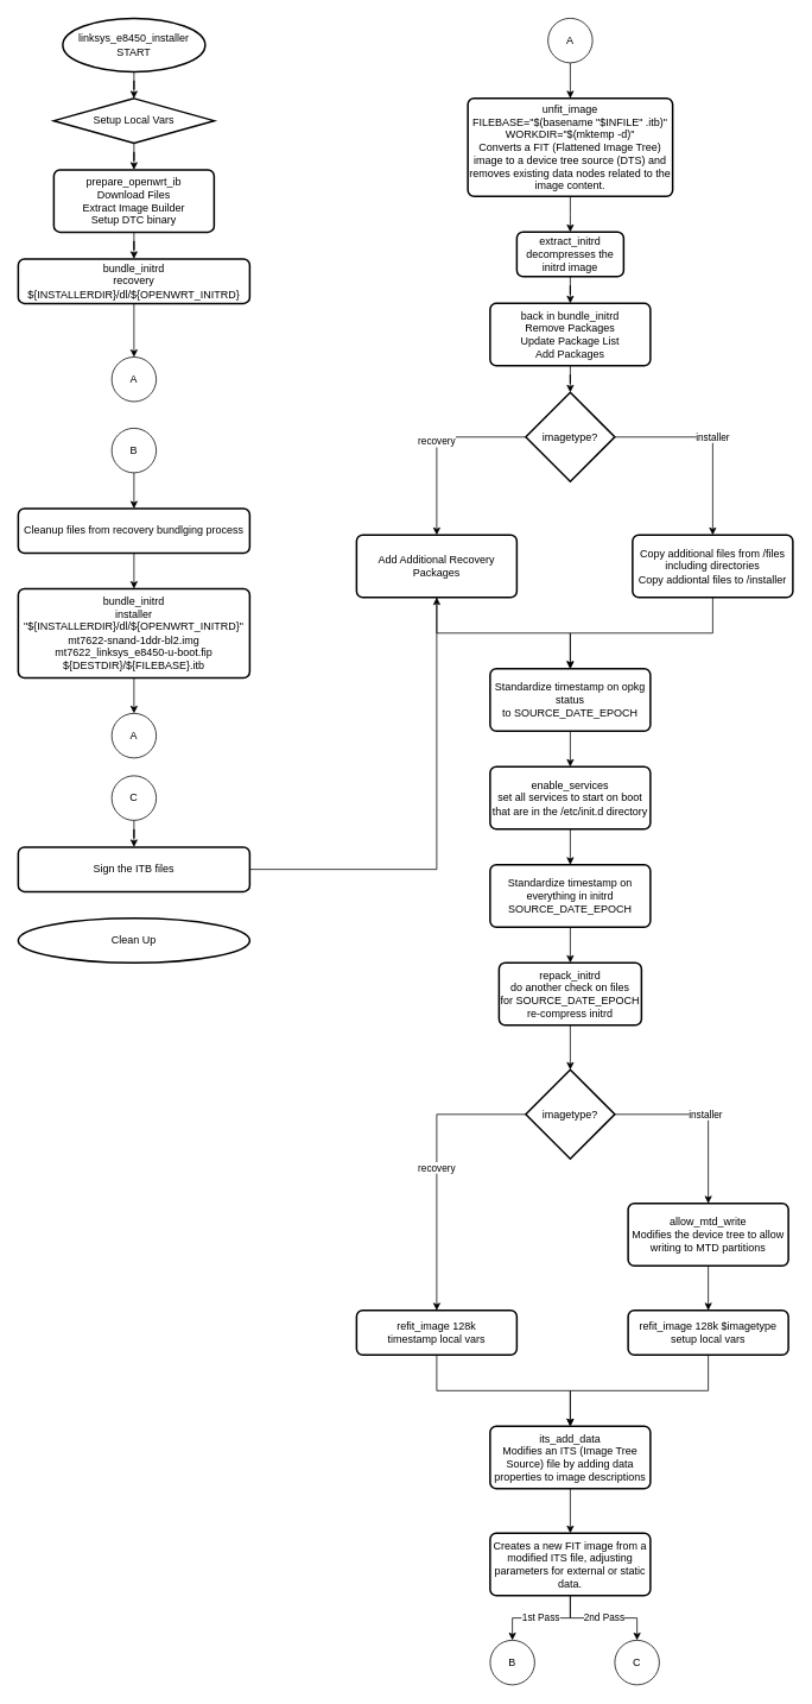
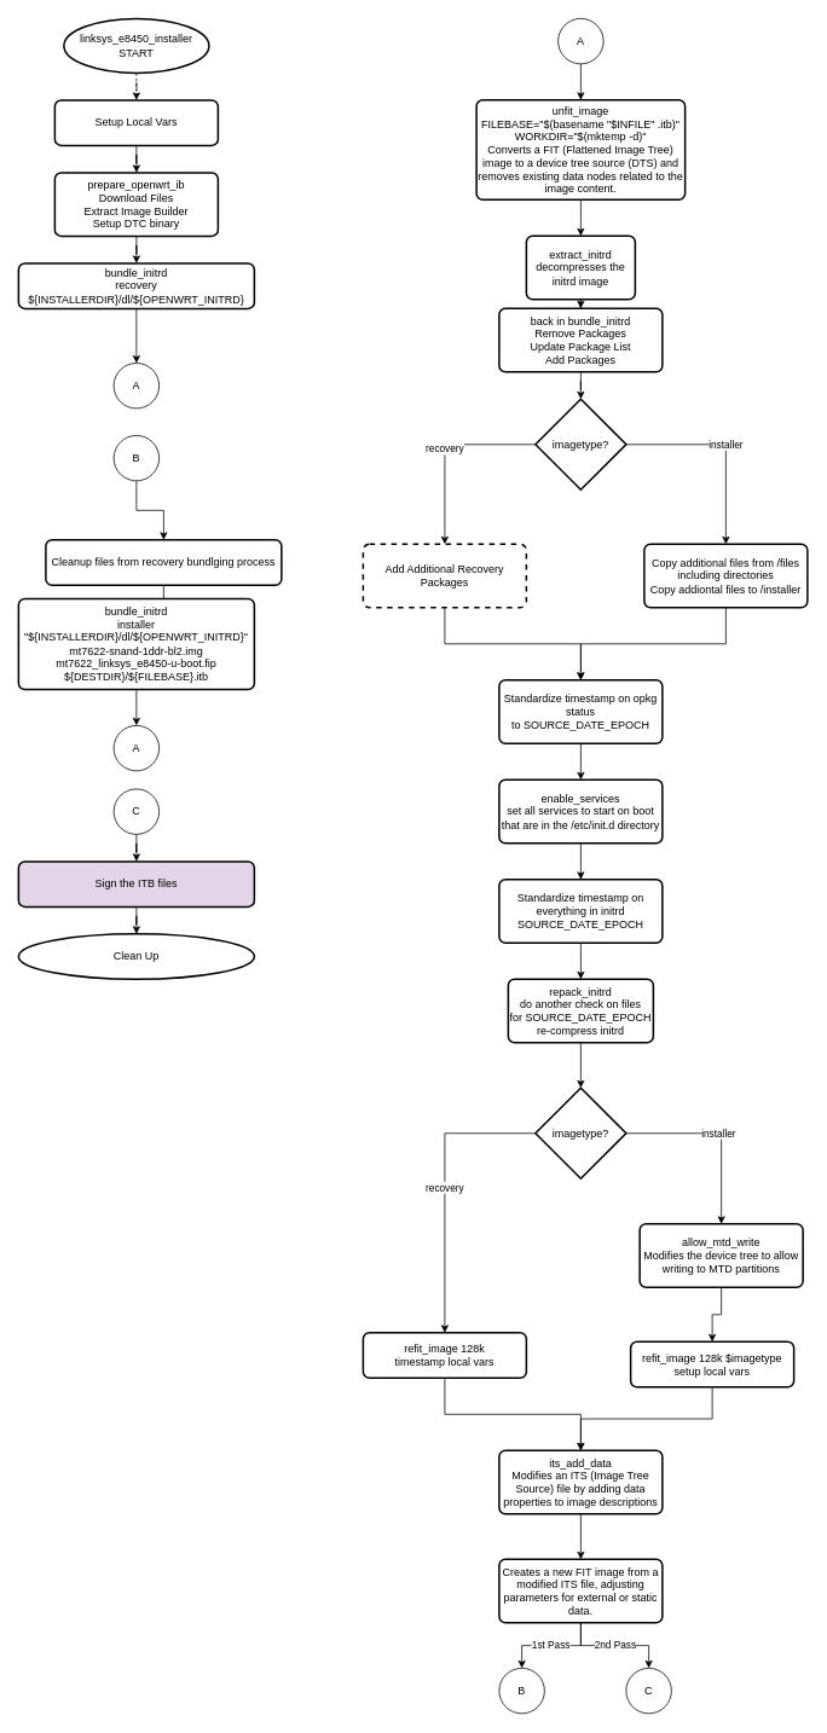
- <mxCell id="2" style="edgeStyle=orthogonalEdgeStyle;rounded=0;orthogonalLoop=1;jettySize=auto;html=1;entryX=0.5;entryY=0;entryDx=0;entryDy=0;" parent="1" source="3" target="5" edge="1"><mxGeometry relative="1" as="geometry" /></mxCell>
+ <mxCell id="2" style="edgeStyle=orthogonalEdgeStyle;rounded=0;orthogonalLoop=1;jettySize=auto;html=1;entryX=0.5;entryY=0;entryDx=0;entryDy=0;dashed=1;" parent="1" source="3" target="5" edge="1"><mxGeometry relative="1" as="geometry" /></mxCell>
- <mxCell id="5" value="Setup Local Vars" style="rhombus;whiteSpace=wrap;html=1;absoluteArcSize=1;arcSize=14;strokeWidth=2;" parent="1" vertex="1"><mxGeometry x="60" y="110" width="180" height="50" as="geometry" /></mxCell>
+ <mxCell id="5" value="Setup Local Vars" style="rounded=1;whiteSpace=wrap;html=1;absoluteArcSize=1;arcSize=14;strokeWidth=2;" parent="1" vertex="1"><mxGeometry x="60" y="110" width="180" height="50" as="geometry" /></mxCell>
- <mxCell id="11" value="extract_initrd&lt;br&gt;decompresses the initrd image" style="rounded=1;whiteSpace=wrap;html=1;absoluteArcSize=1;arcSize=14;strokeWidth=2;" parent="1" vertex="1"><mxGeometry x="580" y="259.86" width="120" height="50" as="geometry" /></mxCell>
+ <mxCell id="11" value="extract_initrd&lt;br&gt;decompresses the initrd image" style="rounded=1;whiteSpace=wrap;html=1;absoluteArcSize=1;arcSize=14;strokeWidth=2;" parent="1" vertex="1"><mxGeometry x="580" y="259.86" width="120" height="70" as="geometry" /></mxCell>
- <mxCell id="44" value="Cleanup files from recovery bundlging process" style="rounded=1;whiteSpace=wrap;html=1;absoluteArcSize=1;arcSize=14;strokeWidth=2;" parent="1" vertex="1"><mxGeometry x="20" y="570.14" width="260" height="50" as="geometry" /></mxCell>
+ <mxCell id="44" value="Cleanup files from recovery bundlging process" style="rounded=1;whiteSpace=wrap;html=1;absoluteArcSize=1;arcSize=14;strokeWidth=2;" parent="1" vertex="1"><mxGeometry x="50" y="595.14" width="260" height="50" as="geometry" /></mxCell>
- <mxCell id="18" value="Add Additional Recovery Packages" style="rounded=1;whiteSpace=wrap;html=1;absoluteArcSize=1;arcSize=14;strokeWidth=2;" parent="1" vertex="1"><mxGeometry x="400" y="599.86" width="180" height="70" as="geometry" /></mxCell>
+ <mxCell id="18" value="Add Additional Recovery Packages" style="rounded=1;whiteSpace=wrap;html=1;absoluteArcSize=1;arcSize=14;strokeWidth=2;dashed=1;" parent="1" vertex="1"><mxGeometry x="400" y="599.86" width="180" height="70" as="geometry" /></mxCell>
- <mxCell id="49" style="edgeStyle=orthogonalEdgeStyle;rounded=0;orthogonalLoop=1;jettySize=auto;html=1;" parent="1" source="50" target="18" edge="1"><mxGeometry relative="1" as="geometry" /></mxCell>
+ <mxCell id="49" style="edgeStyle=orthogonalEdgeStyle;rounded=0;orthogonalLoop=1;jettySize=auto;html=1;entryX=0.5;entryY=0;entryDx=0;entryDy=0;" parent="1" source="50" target="51" edge="1"><mxGeometry relative="1" as="geometry" /></mxCell>
- <mxCell id="50" value="Sign the ITB files" style="rounded=1;whiteSpace=wrap;html=1;absoluteArcSize=1;arcSize=14;strokeWidth=2;" parent="1" vertex="1"><mxGeometry x="20" y="950" width="260" height="50" as="geometry" /></mxCell>
+ <mxCell id="50" value="Sign the ITB files" style="rounded=1;whiteSpace=wrap;html=1;absoluteArcSize=1;arcSize=14;strokeWidth=2;fillColor=#e1d5e7;" parent="1" vertex="1"><mxGeometry x="20" y="950" width="260" height="50" as="geometry" /></mxCell>
- <mxCell id="37" value="refit_image 128k $imagetype&lt;br&gt;setup local vars" style="rounded=1;whiteSpace=wrap;html=1;absoluteArcSize=1;arcSize=14;strokeWidth=2;" parent="1" vertex="1"><mxGeometry x="705" y="1469.86" width="180" height="50" as="geometry" /></mxCell>
+ <mxCell id="37" value="refit_image 128k $imagetype&lt;br&gt;setup local vars" style="rounded=1;whiteSpace=wrap;html=1;absoluteArcSize=1;arcSize=14;strokeWidth=2;" parent="1" vertex="1"><mxGeometry x="695" y="1479.86" width="180" height="50" as="geometry" /></mxCell>
